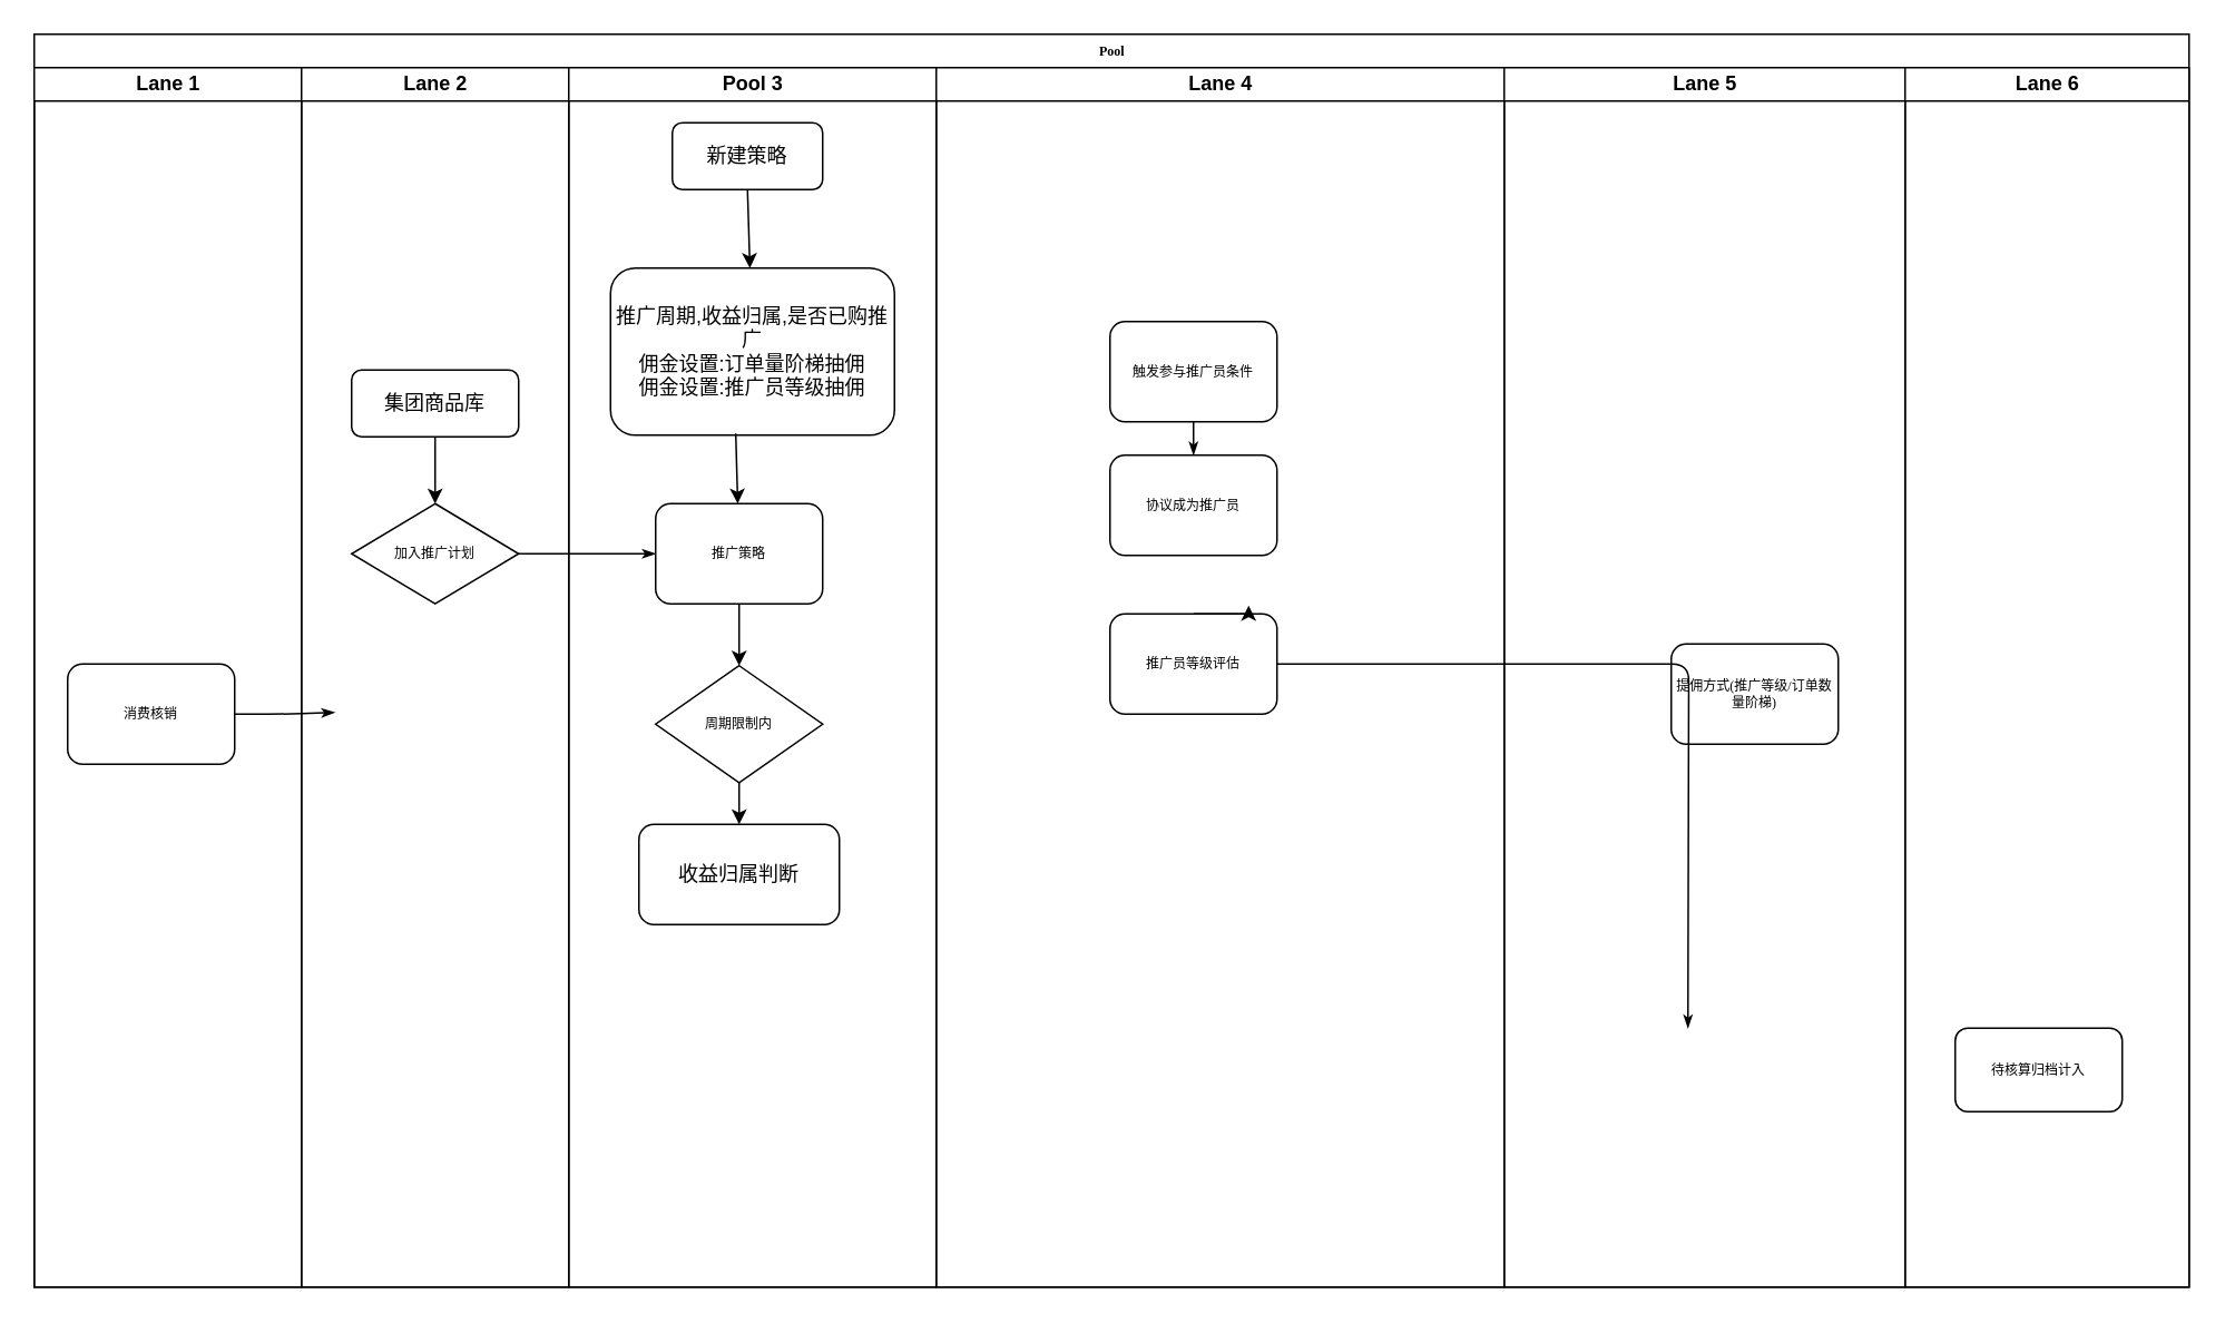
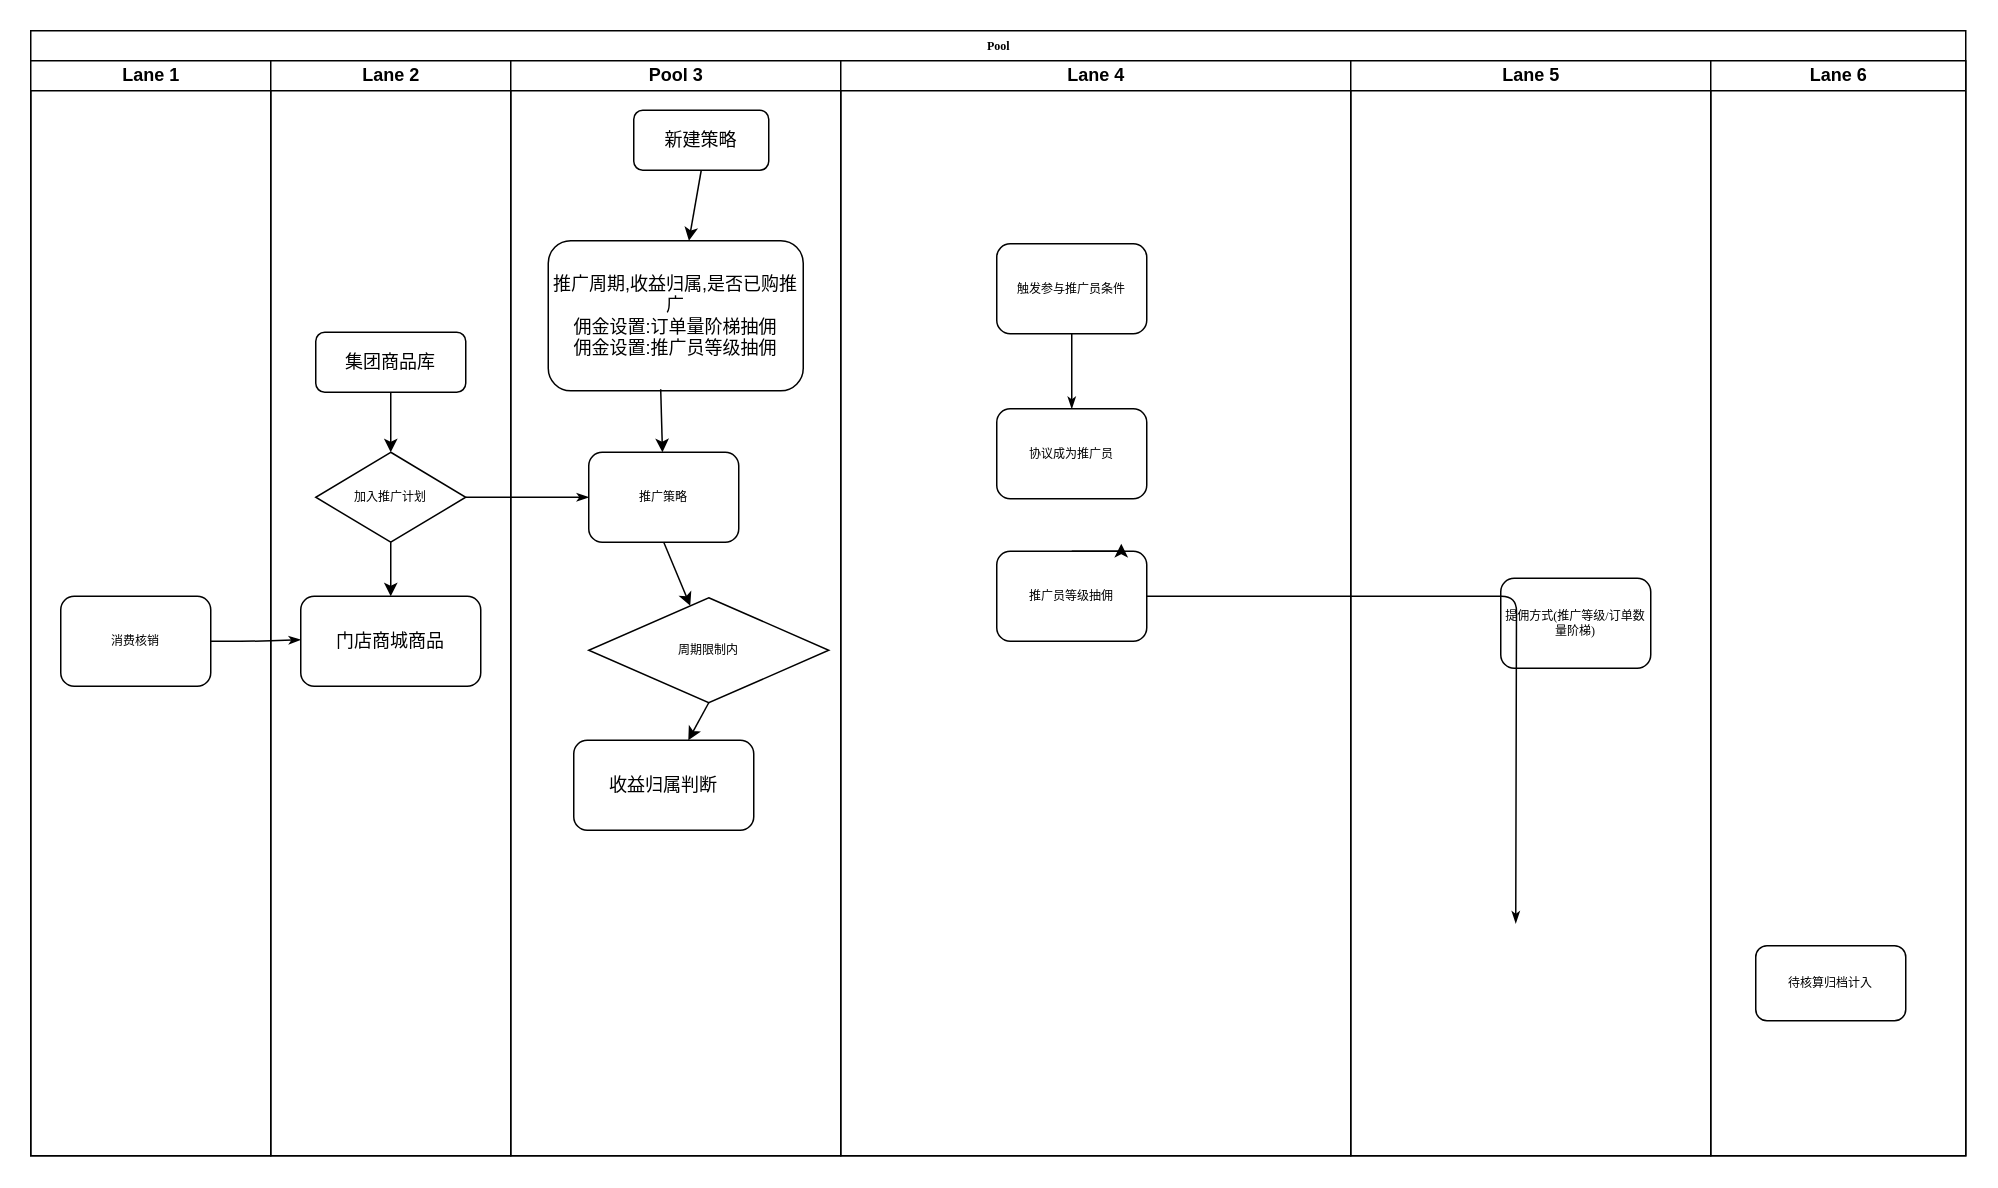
- <mxCell id="18" value="新建策略" style="rounded=1;whiteSpace=wrap;html=1;" vertex="1" parent="12"><mxGeometry x="62" y="33" width="90" height="40" as="geometry" /></mxCell>
+ <mxCell id="18" value="新建策略" style="rounded=1;whiteSpace=wrap;html=1;" vertex="1" parent="12"><mxGeometry x="82" y="33" width="90" height="40" as="geometry" /></mxCell>
- <mxCell id="23" value="触发参与推广员条件" style="rounded=1;whiteSpace=wrap;html=1;shadow=0;labelBackgroundColor=none;strokeWidth=1;fontFamily=Verdana;fontSize=8;align=center;" parent="22" vertex="1"><mxGeometry x="104" y="152" width="100" height="60" as="geometry" /></mxCell>
+ <mxCell id="23" value="触发参与推广员条件" style="rounded=1;whiteSpace=wrap;html=1;shadow=0;labelBackgroundColor=none;strokeWidth=1;fontFamily=Verdana;fontSize=8;align=center;" parent="22" vertex="1"><mxGeometry x="104" y="122" width="100" height="60" as="geometry" /></mxCell>
+ <mxCell id="11" value="" style="endArrow=classic;html=1;rounded=0;entryX=0.5;entryY=0;entryDx=0;entryDy=0;exitX=0.5;exitY=1;exitDx=0;exitDy=0;" edge="1" parent="7" source="8" target="10"><mxGeometry width="50" height="50" relative="1" as="geometry"><mxPoint x="81" y="317" as="sourcePoint" /><mxPoint x="80" y="371" as="targetPoint" /></mxGeometry></mxCell>
- <mxCell id="26" value="推广员等级评估" style="rounded=1;whiteSpace=wrap;html=1;shadow=0;labelBackgroundColor=none;strokeWidth=1;fontFamily=Verdana;fontSize=8;align=center;" parent="22" vertex="1"><mxGeometry x="104" y="327" width="100" height="60" as="geometry" /></mxCell>
+ <mxCell id="26" value="推广员等级抽佣" style="rounded=1;whiteSpace=wrap;html=1;shadow=0;labelBackgroundColor=none;strokeWidth=1;fontFamily=Verdana;fontSize=8;align=center;" parent="22" vertex="1"><mxGeometry x="104" y="327" width="100" height="60" as="geometry" /></mxCell>
+ <mxCell id="10" value="门店商城商品" style="rounded=1;whiteSpace=wrap;html=1;" vertex="1" parent="7"><mxGeometry x="20" y="357" width="120" height="60" as="geometry" /></mxCell>
- <mxCell id="14" value="周期限制内" style="rhombus;whiteSpace=wrap;html=1;rounded=0;shadow=0;labelBackgroundColor=none;strokeWidth=1;fontFamily=Verdana;fontSize=8;align=center;" vertex="1" parent="12"><mxGeometry x="52" y="358" width="100" height="70" as="geometry" /></mxCell>
+ <mxCell id="14" value="周期限制内" style="rhombus;whiteSpace=wrap;html=1;rounded=0;shadow=0;labelBackgroundColor=none;strokeWidth=1;fontFamily=Verdana;fontSize=8;align=center;" vertex="1" parent="12"><mxGeometry x="52" y="358" width="160" height="70" as="geometry" /></mxCell>
- <mxCell id="31" value="待核算归档计入" style="rounded=1;whiteSpace=wrap;html=1;shadow=0;labelBackgroundColor=none;strokeWidth=1;fontFamily=Verdana;fontSize=8;align=center;" vertex="1" parent="30"><mxGeometry x="30" y="575" width="100" height="50" as="geometry" /></mxCell>
+ <mxCell id="31" value="待核算归档计入" style="rounded=1;whiteSpace=wrap;html=1;shadow=0;labelBackgroundColor=none;strokeWidth=1;fontFamily=Verdana;fontSize=8;align=center;" vertex="1" parent="30"><mxGeometry x="30" y="590" width="100" height="50" as="geometry" /></mxCell>
